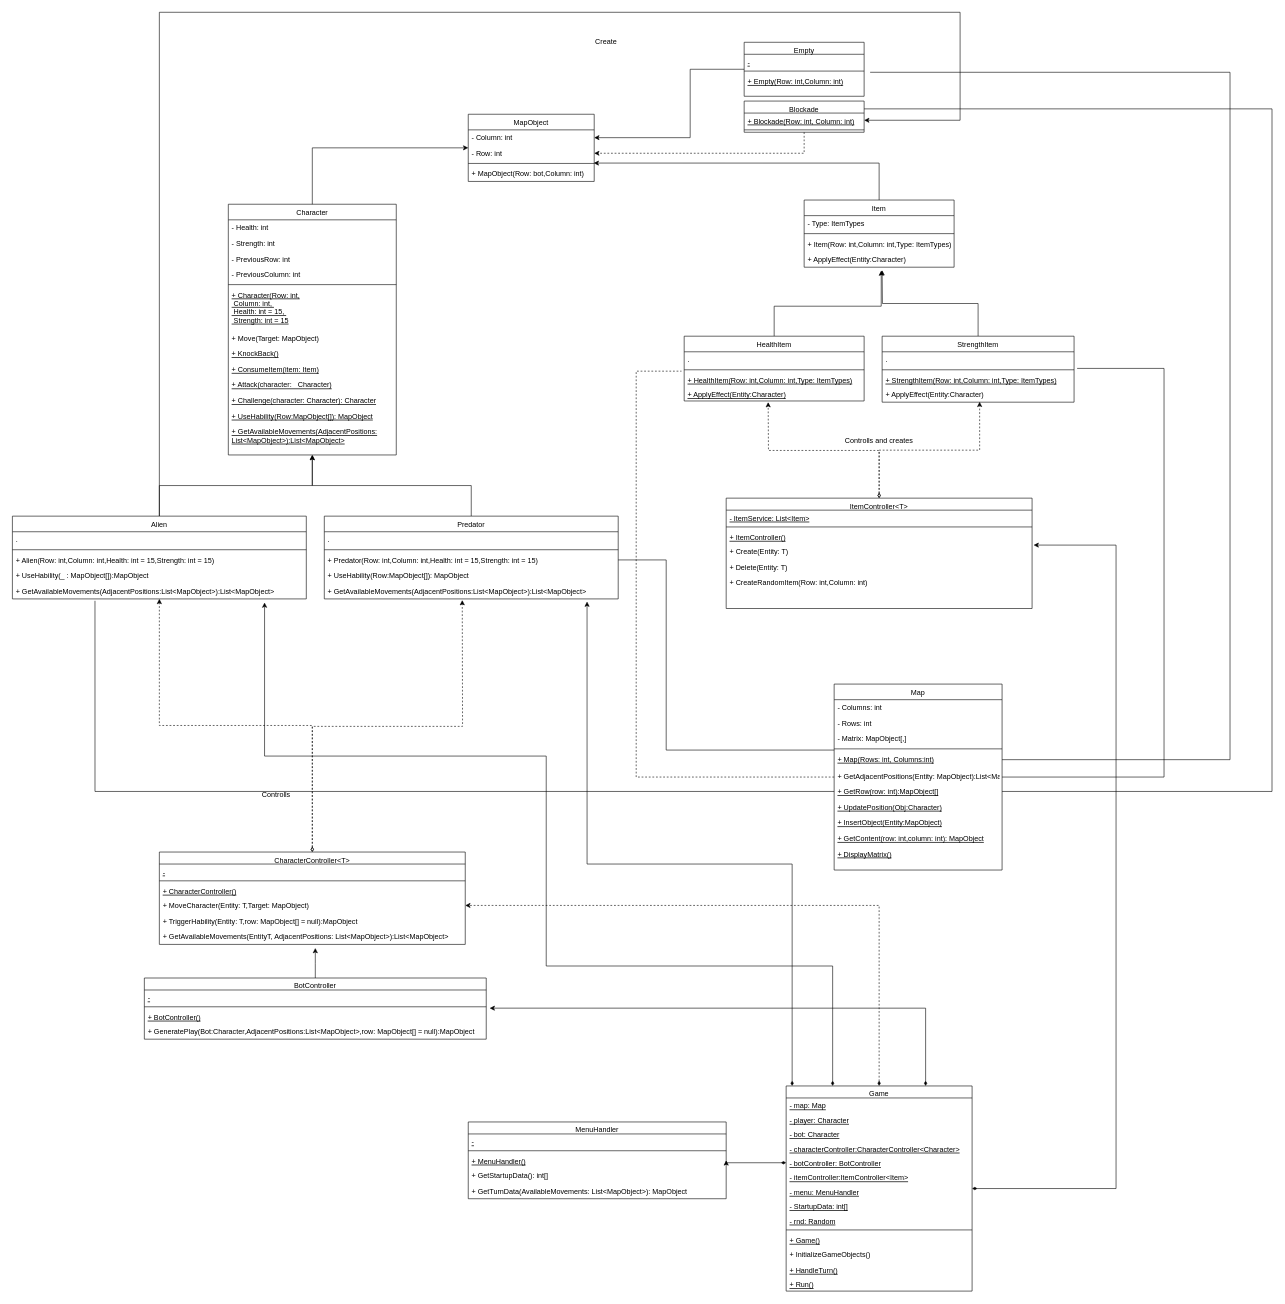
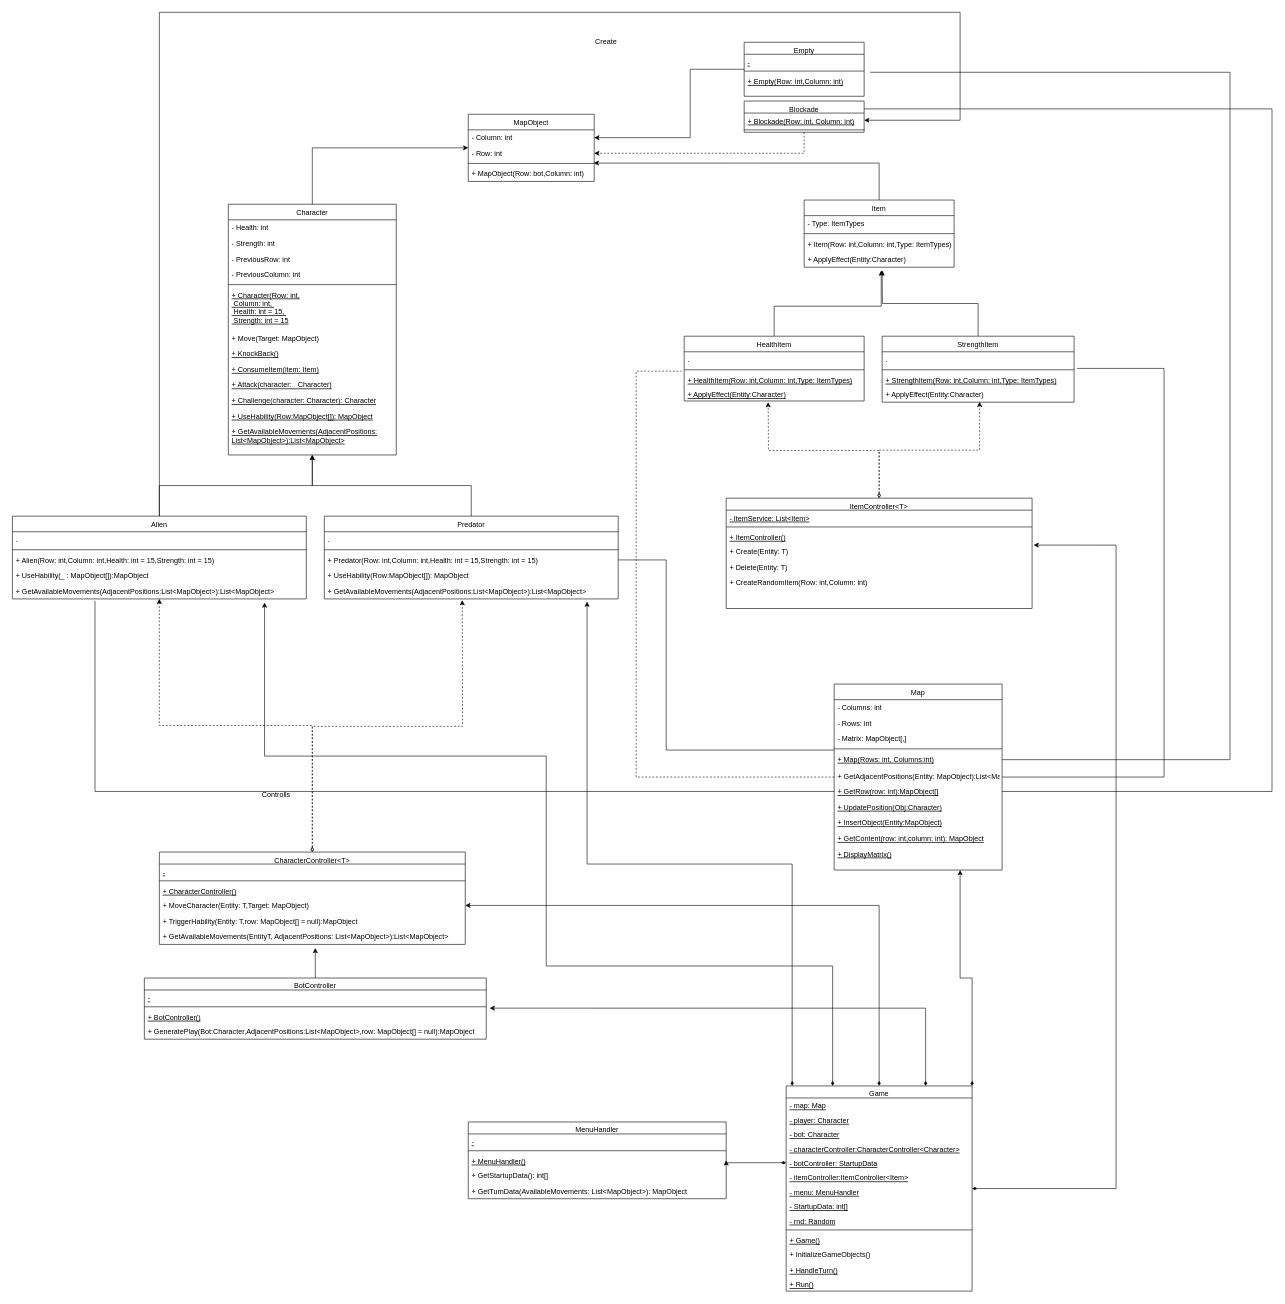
- <mxCell id="133" value="Controlls and creates" style="text;html=1;strokeColor=none;fillColor=none;align=center;verticalAlign=middle;whiteSpace=wrap;rounded=0;" parent="1" vertex="1"><mxGeometry x="1210" y="720" width="510" height="30" as="geometry" /></mxCell>
- <mxCell id="72" style="edgeStyle=orthogonalEdgeStyle;rounded=0;orthogonalLoop=1;jettySize=auto;html=1;entryX=1;entryY=0.5;entryDx=0;entryDy=0;startArrow=diamondThin;startFill=1;dashed=1;" parent="1" source="75" target="66" edge="1"><mxGeometry relative="1" as="geometry" /></mxCell>
+ <mxCell id="72" style="edgeStyle=orthogonalEdgeStyle;rounded=0;orthogonalLoop=1;jettySize=auto;html=1;entryX=1;entryY=0.5;entryDx=0;entryDy=0;startArrow=diamondThin;startFill=1;" parent="1" source="75" target="66" edge="1"><mxGeometry relative="1" as="geometry" /></mxCell>
+ <mxCell id="74" style="edgeStyle=orthogonalEdgeStyle;rounded=0;orthogonalLoop=1;jettySize=auto;html=1;exitX=1;exitY=0;exitDx=0;exitDy=0;entryX=0.75;entryY=1;entryDx=0;entryDy=0;startArrow=diamondThin;startFill=1;" edge="1" parent="1" source="75" target="109"><mxGeometry relative="1" as="geometry" /></mxCell>
- <mxCell id="80" value="- botController: BotController" style="text;align=left;verticalAlign=top;spacingLeft=4;spacingRight=4;overflow=hidden;rotatable=0;points=[[0,0.5],[1,0.5]];portConstraint=eastwest;fontStyle=4" parent="75" vertex="1"><mxGeometry y="116" width="310" height="24" as="geometry" /></mxCell>
+ <mxCell id="80" value="- botController: StartupData" style="text;align=left;verticalAlign=top;spacingLeft=4;spacingRight=4;overflow=hidden;rotatable=0;points=[[0,0.5],[1,0.5]];portConstraint=eastwest;fontStyle=4" parent="75" vertex="1"><mxGeometry y="116" width="310" height="24" as="geometry" /></mxCell>
